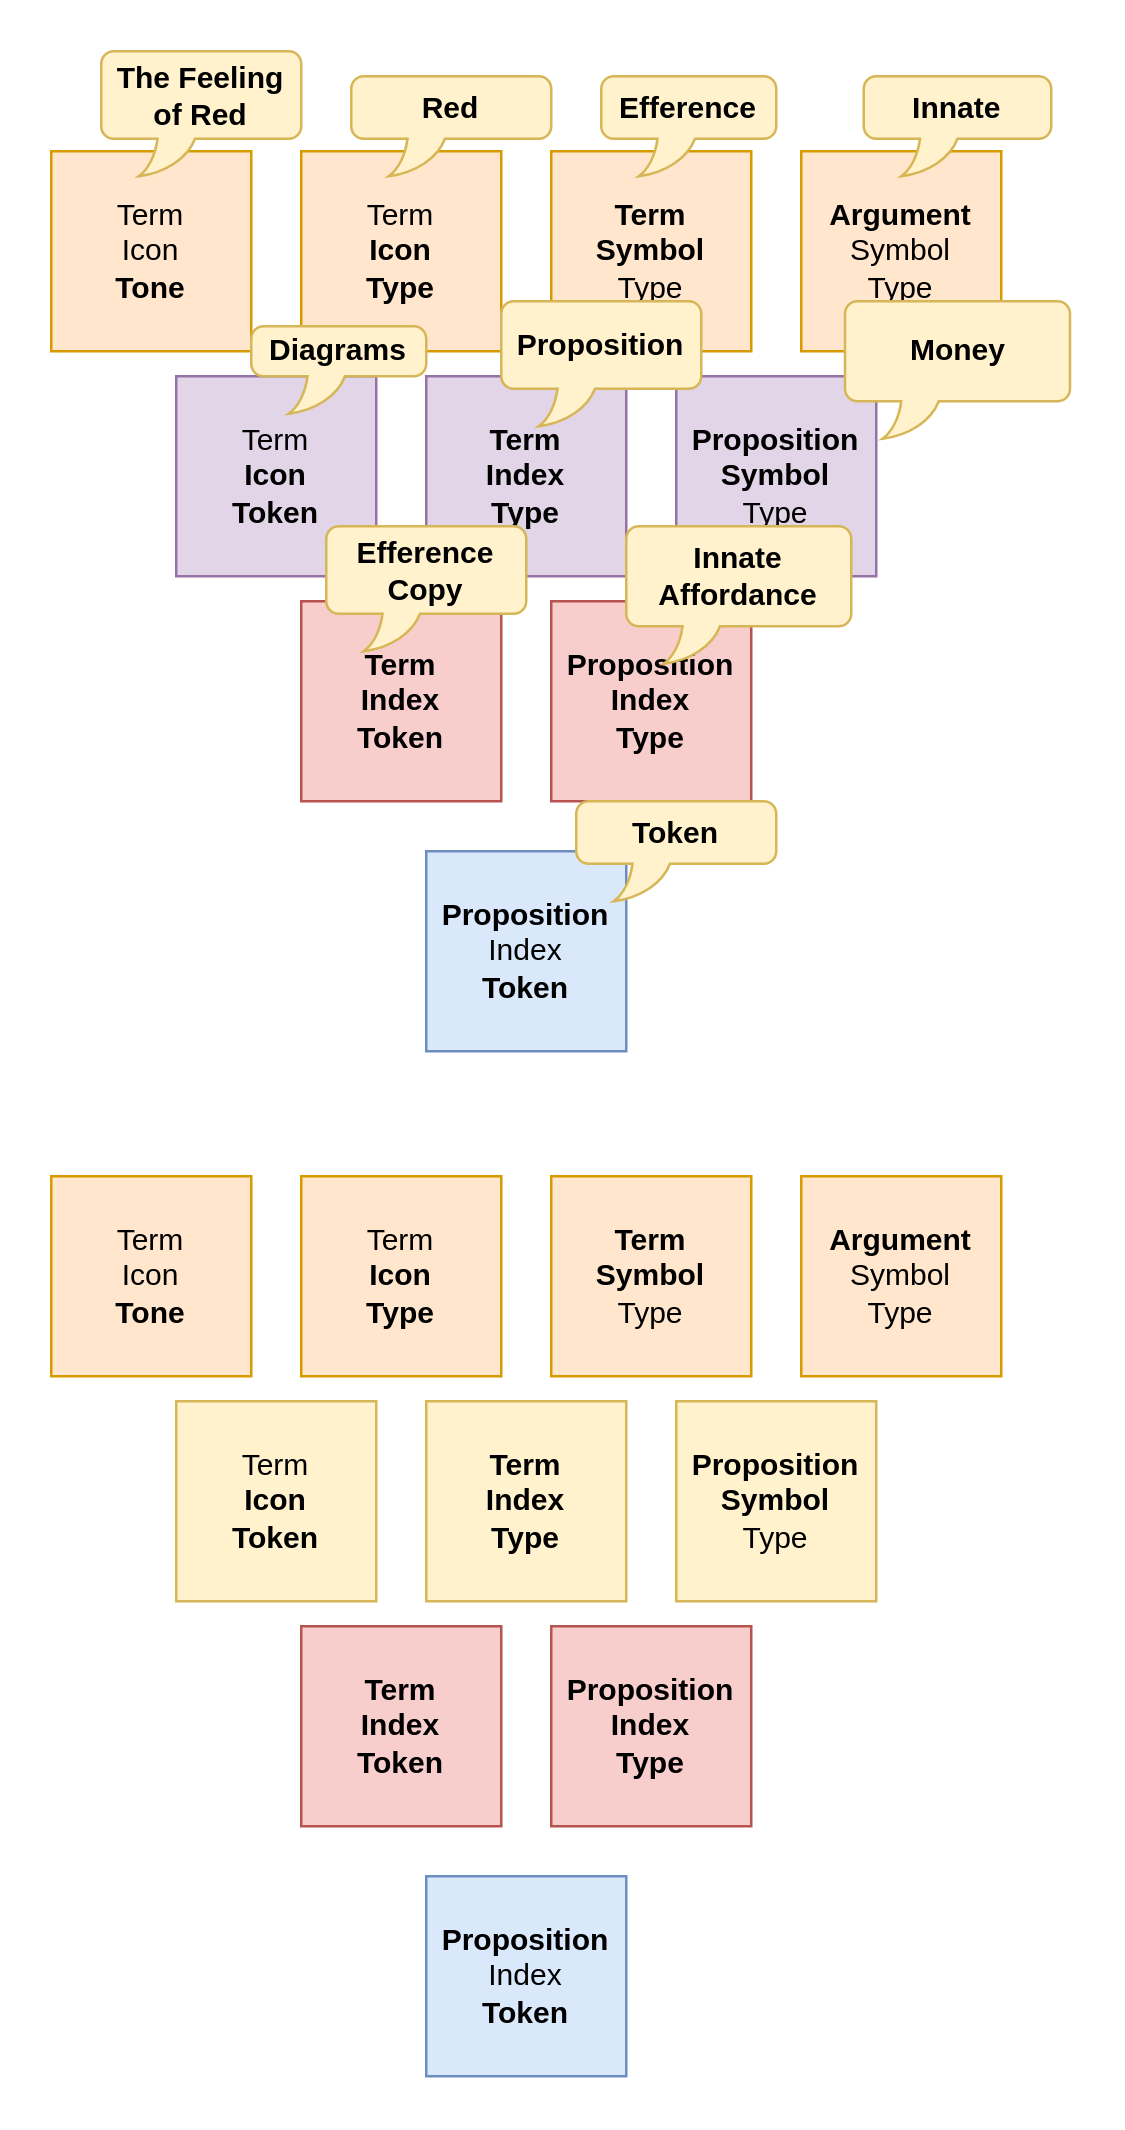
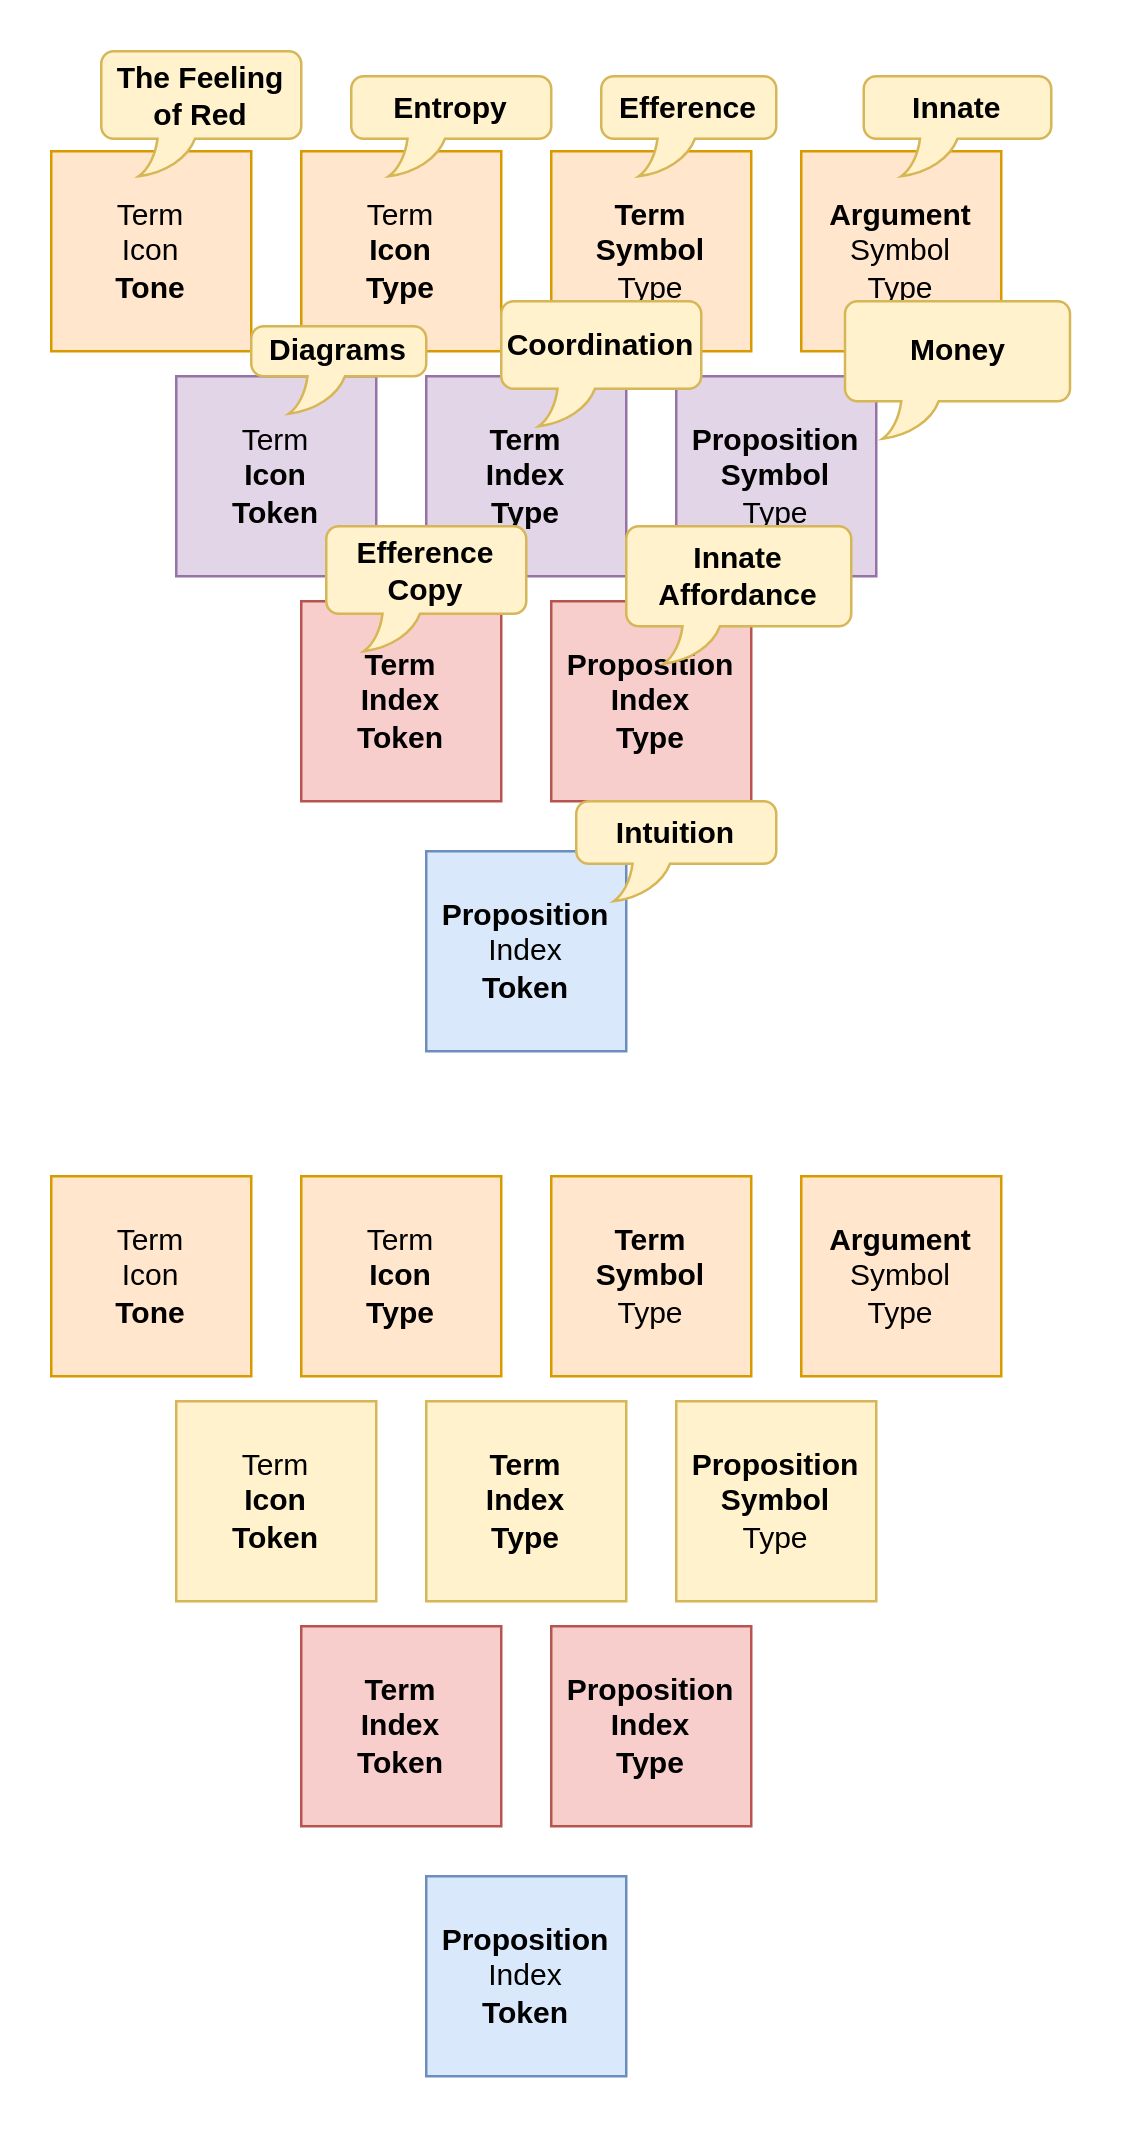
- <mxCell id="22" value="&lt;b&gt;Red&lt;/b&gt;" style="whiteSpace=wrap;html=1;shape=mxgraph.basic.roundRectCallout;dx=30;dy=15;size=5;boundedLbl=1;fillColor=#fff2cc;strokeColor=#d6b656;" vertex="1" parent="1"><mxGeometry x="140" y="30" width="80" height="40" as="geometry" /></mxCell>
+ <mxCell id="22" value="&lt;b&gt;Entropy&lt;/b&gt;" style="whiteSpace=wrap;html=1;shape=mxgraph.basic.roundRectCallout;dx=30;dy=15;size=5;boundedLbl=1;fillColor=#fff2cc;strokeColor=#d6b656;" vertex="1" parent="1"><mxGeometry x="140" y="30" width="80" height="40" as="geometry" /></mxCell>
- <mxCell id="27" value="&lt;b&gt;Proposition&lt;br&gt;&lt;/b&gt;" style="whiteSpace=wrap;html=1;shape=mxgraph.basic.roundRectCallout;dx=30;dy=15;size=5;boundedLbl=1;fillColor=#fff2cc;strokeColor=#d6b656;" vertex="1" parent="1"><mxGeometry x="200" y="120" width="80" height="50" as="geometry" /></mxCell>
+ <mxCell id="27" value="&lt;b&gt;Coordination&lt;br&gt;&lt;/b&gt;" style="whiteSpace=wrap;html=1;shape=mxgraph.basic.roundRectCallout;dx=30;dy=15;size=5;boundedLbl=1;fillColor=#fff2cc;strokeColor=#d6b656;" vertex="1" parent="1"><mxGeometry x="200" y="120" width="80" height="50" as="geometry" /></mxCell>
- <mxCell id="29" value="&lt;b&gt;Token&lt;br&gt;&lt;/b&gt;" style="whiteSpace=wrap;html=1;shape=mxgraph.basic.roundRectCallout;dx=30;dy=15;size=5;boundedLbl=1;fillColor=#fff2cc;strokeColor=#d6b656;" vertex="1" parent="1"><mxGeometry x="230" y="320" width="80" height="40" as="geometry" /></mxCell>
+ <mxCell id="29" value="&lt;b&gt;Intuition&lt;br&gt;&lt;/b&gt;" style="whiteSpace=wrap;html=1;shape=mxgraph.basic.roundRectCallout;dx=30;dy=15;size=5;boundedLbl=1;fillColor=#fff2cc;strokeColor=#d6b656;" vertex="1" parent="1"><mxGeometry x="230" y="320" width="80" height="40" as="geometry" /></mxCell>
